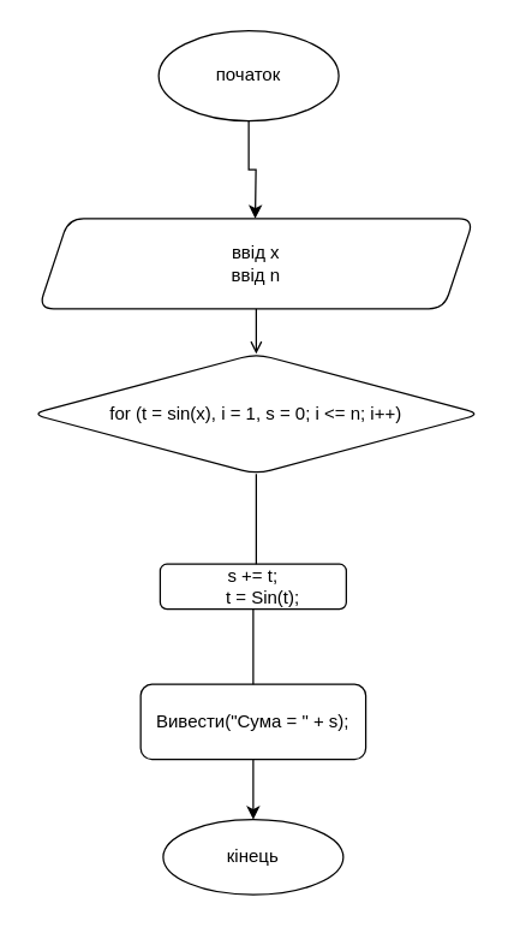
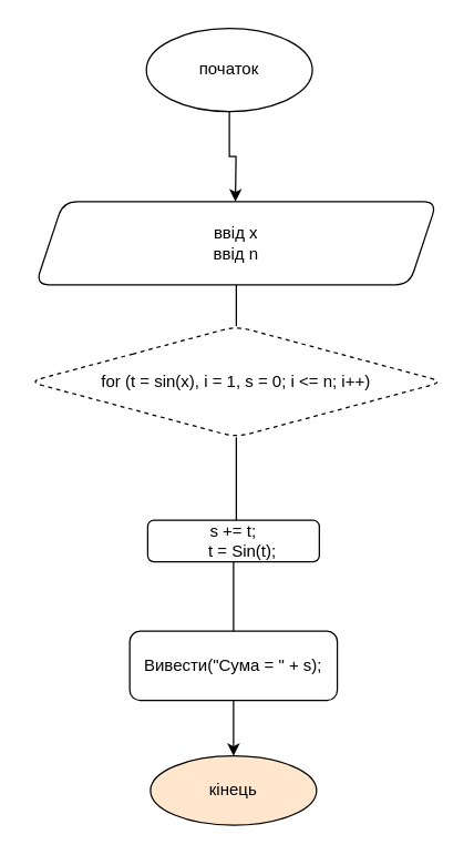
- <mxCell id="4" style="edgeStyle=orthogonalEdgeStyle;rounded=0;orthogonalLoop=1;jettySize=auto;html=1;endArrow=open;endFill=0;" edge="1" parent="1" source="5" target="7"><mxGeometry relative="1" as="geometry"><mxPoint x="170" y="255" as="targetPoint" /></mxGeometry></mxCell>
+ <mxCell id="4" style="edgeStyle=orthogonalEdgeStyle;rounded=0;orthogonalLoop=1;jettySize=auto;html=1;endArrow=none;endFill=0;" edge="1" parent="1" source="5" target="7"><mxGeometry relative="1" as="geometry"><mxPoint x="170" y="255" as="targetPoint" /></mxGeometry></mxCell>
- <mxCell id="7" value="for (t = sin(x), i = 1, s = 0; i &amp;lt;= n; i++)" style="rhombus;whiteSpace=wrap;html=1;rounded=1;" vertex="1" parent="1"><mxGeometry x="20" y="235" width="300" height="80" as="geometry" /></mxCell>
+ <mxCell id="7" value="for (t = sin(x), i = 1, s = 0; i &amp;lt;= n; i++)" style="rhombus;whiteSpace=wrap;html=1;rounded=1;dashed=1;" vertex="1" parent="1"><mxGeometry x="20" y="235" width="300" height="80" as="geometry" /></mxCell>
- <mxCell id="12" value="кінець" style="ellipse;whiteSpace=wrap;html=1;" vertex="1" parent="1"><mxGeometry x="108" y="545" width="120" height="50" as="geometry" /></mxCell>
+ <mxCell id="12" value="кінець" style="ellipse;whiteSpace=wrap;html=1;fillColor=#ffe6cc;" vertex="1" parent="1"><mxGeometry x="108" y="545" width="120" height="50" as="geometry" /></mxCell>
